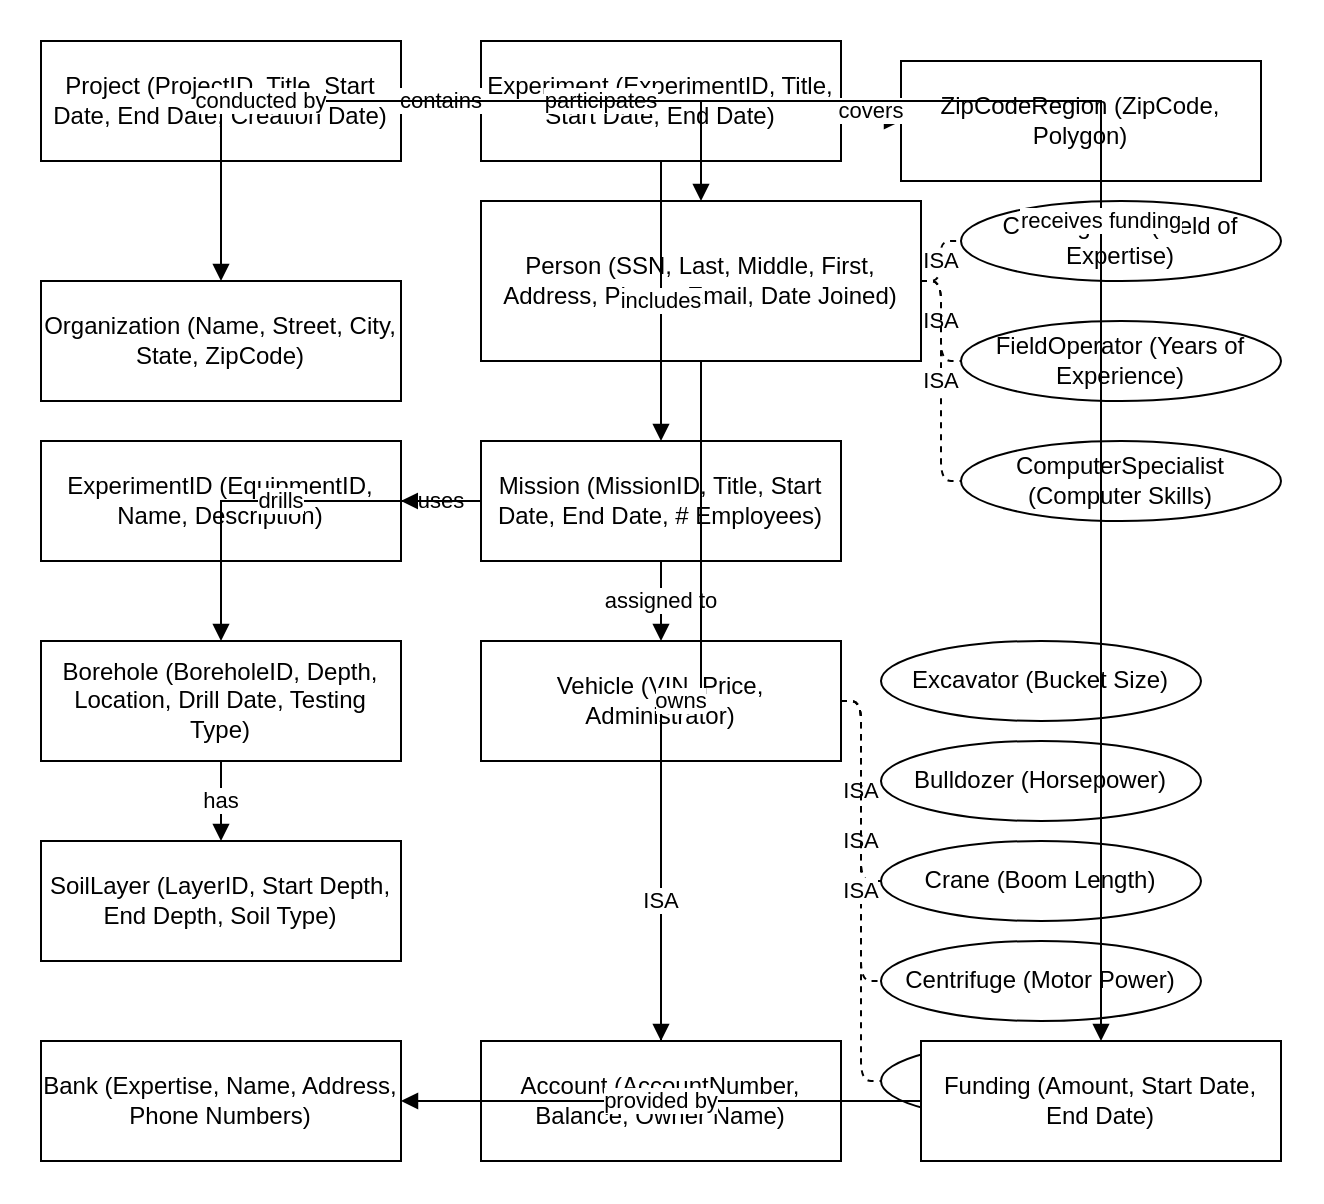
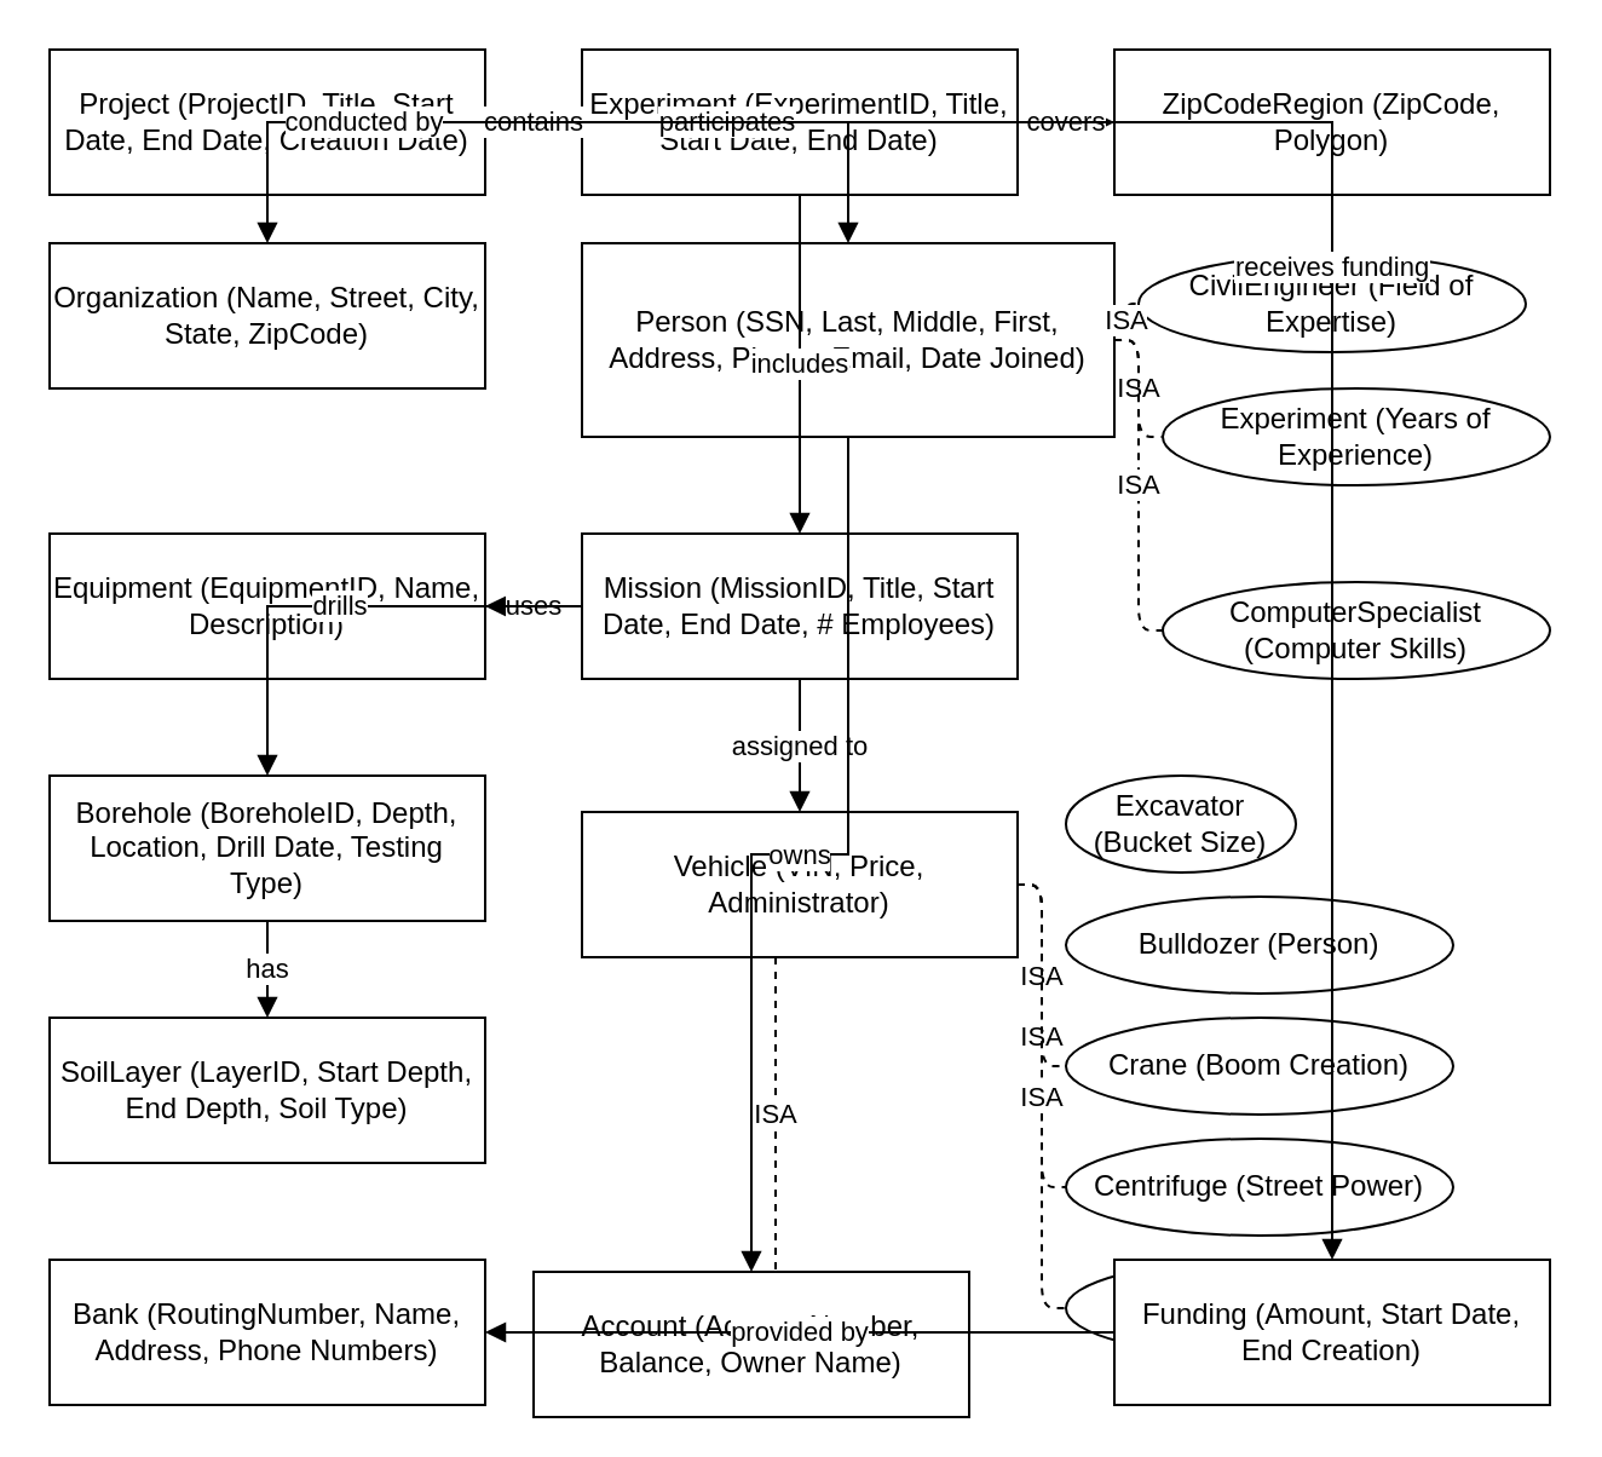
- <mxCell id="4" value="ZipCodeRegion (ZipCode, Polygon)" style="shape=rectangle;whiteSpace=wrap;html=1;" vertex="1" parent="1"><mxGeometry x="450" y="30" width="180" height="60" as="geometry" /></mxCell>
+ <mxCell id="4" value="ZipCodeRegion (ZipCode, Polygon)" style="shape=rectangle;whiteSpace=wrap;html=1;" vertex="1" parent="1"><mxGeometry x="460" y="20" width="180" height="60" as="geometry" /></mxCell>
- <mxCell id="7" value="CivilEngineer (Field of Expertise)" style="shape=ellipse;whiteSpace=wrap;html=1;" vertex="1" parent="1"><mxGeometry x="480" y="100" width="160" height="40" as="geometry" /></mxCell>
+ <mxCell id="7" value="CivilEngineer (Field of Expertise)" style="shape=ellipse;whiteSpace=wrap;html=1;" vertex="1" parent="1"><mxGeometry x="470" y="105" width="160" height="40" as="geometry" /></mxCell>
- <mxCell id="5" value="Organization (Name, Street, City, State, ZipCode)" style="shape=rectangle;whiteSpace=wrap;html=1;" vertex="1" parent="1"><mxGeometry x="20" y="140" width="180" height="60" as="geometry" /></mxCell>
+ <mxCell id="5" value="Organization (Name, Street, City, State, ZipCode)" style="shape=rectangle;whiteSpace=wrap;html=1;" vertex="1" parent="1"><mxGeometry x="20" y="100" width="180" height="60" as="geometry" /></mxCell>
- <mxCell id="8" value="FieldOperator (Years of Experience)" style="shape=ellipse;whiteSpace=wrap;html=1;" vertex="1" parent="1"><mxGeometry x="480" y="160" width="160" height="40" as="geometry" /></mxCell>
+ <mxCell id="8" value="Experiment (Years of Experience)" style="shape=ellipse;whiteSpace=wrap;html=1;" vertex="1" parent="1"><mxGeometry x="480" y="160" width="160" height="40" as="geometry" /></mxCell>
- <mxCell id="9" value="ComputerSpecialist (Computer Skills)" style="shape=ellipse;whiteSpace=wrap;html=1;" vertex="1" parent="1"><mxGeometry x="480" y="220" width="160" height="40" as="geometry" /></mxCell>
+ <mxCell id="9" value="ComputerSpecialist (Computer Skills)" style="shape=ellipse;whiteSpace=wrap;html=1;" vertex="1" parent="1"><mxGeometry x="480" y="240" width="160" height="40" as="geometry" /></mxCell>
- <mxCell id="17" value="ExperimentID (EquipmentID, Name, Description)" style="shape=rectangle;whiteSpace=wrap;html=1;" vertex="1" parent="1"><mxGeometry x="20" y="220" width="180" height="60" as="geometry" /></mxCell>
+ <mxCell id="17" value="Equipment (EquipmentID, Name, Description)" style="shape=rectangle;whiteSpace=wrap;html=1;" vertex="1" parent="1"><mxGeometry x="20" y="220" width="180" height="60" as="geometry" /></mxCell>
- <mxCell id="12" value="Excavator (Bucket Size)" style="shape=ellipse;whiteSpace=wrap;html=1;" vertex="1" parent="1"><mxGeometry x="440" y="320" width="160" height="40" as="geometry" /></mxCell>
+ <mxCell id="12" value="Excavator (Bucket Size)" style="shape=ellipse;whiteSpace=wrap;html=1;" vertex="1" parent="1"><mxGeometry x="440" y="320" width="95" height="40" as="geometry" /></mxCell>
- <mxCell id="11" value="Vehicle (VIN, Price, Administrator)" style="shape=rectangle;whiteSpace=wrap;html=1;" vertex="1" parent="1"><mxGeometry x="240" y="320" width="180" height="60" as="geometry" /></mxCell>
+ <mxCell id="11" value="Vehicle (VIN, Price, Administrator)" style="shape=rectangle;whiteSpace=wrap;html=1;" vertex="1" parent="1"><mxGeometry x="240" y="335" width="180" height="60" as="geometry" /></mxCell>
- <mxCell id="13" value="Bulldozer (Horsepower)" style="shape=ellipse;whiteSpace=wrap;html=1;" vertex="1" parent="1"><mxGeometry x="440" y="370" width="160" height="40" as="geometry" /></mxCell>
+ <mxCell id="13" value="Bulldozer (Person)" style="shape=ellipse;whiteSpace=wrap;html=1;" vertex="1" parent="1"><mxGeometry x="440" y="370" width="160" height="40" as="geometry" /></mxCell>
- <mxCell id="14" value="Crane (Boom Length)" style="shape=ellipse;whiteSpace=wrap;html=1;" vertex="1" parent="1"><mxGeometry x="440" y="420" width="160" height="40" as="geometry" /></mxCell>
+ <mxCell id="14" value="Crane (Boom Creation)" style="shape=ellipse;whiteSpace=wrap;html=1;" vertex="1" parent="1"><mxGeometry x="440" y="420" width="160" height="40" as="geometry" /></mxCell>
- <mxCell id="15" value="Centrifuge (Motor Power)" style="shape=ellipse;whiteSpace=wrap;html=1;" vertex="1" parent="1"><mxGeometry x="440" y="470" width="160" height="40" as="geometry" /></mxCell>
+ <mxCell id="15" value="Centrifuge (Street Power)" style="shape=ellipse;whiteSpace=wrap;html=1;" vertex="1" parent="1"><mxGeometry x="440" y="470" width="160" height="40" as="geometry" /></mxCell>
- <mxCell id="20" value="Bank (Expertise, Name, Address, Phone Numbers)" style="shape=rectangle;whiteSpace=wrap;html=1;" vertex="1" parent="1"><mxGeometry x="20" y="520" width="180" height="60" as="geometry" /></mxCell>
+ <mxCell id="20" value="Bank (RoutingNumber, Name, Address, Phone Numbers)" style="shape=rectangle;whiteSpace=wrap;html=1;" vertex="1" parent="1"><mxGeometry x="20" y="520" width="180" height="60" as="geometry" /></mxCell>
- <mxCell id="21" value="Account (AccountNumber, Balance, Owner Name)" style="shape=rectangle;whiteSpace=wrap;html=1;" vertex="1" parent="1"><mxGeometry x="240" y="520" width="180" height="60" as="geometry" /></mxCell>
+ <mxCell id="21" value="Account (AccountNumber, Balance, Owner Name)" style="shape=rectangle;whiteSpace=wrap;html=1;" vertex="1" parent="1"><mxGeometry x="220" y="525" width="180" height="60" as="geometry" /></mxCell>
- <mxCell id="22" value="Funding (Amount, Start Date, End Date)" style="shape=rectangle;whiteSpace=wrap;html=1;" vertex="1" parent="1"><mxGeometry x="460" y="520" width="180" height="60" as="geometry" /></mxCell>
+ <mxCell id="22" value="Funding (Amount, Start Date, End Creation)" style="shape=rectangle;whiteSpace=wrap;html=1;" vertex="1" parent="1"><mxGeometry x="460" y="520" width="180" height="60" as="geometry" /></mxCell>
